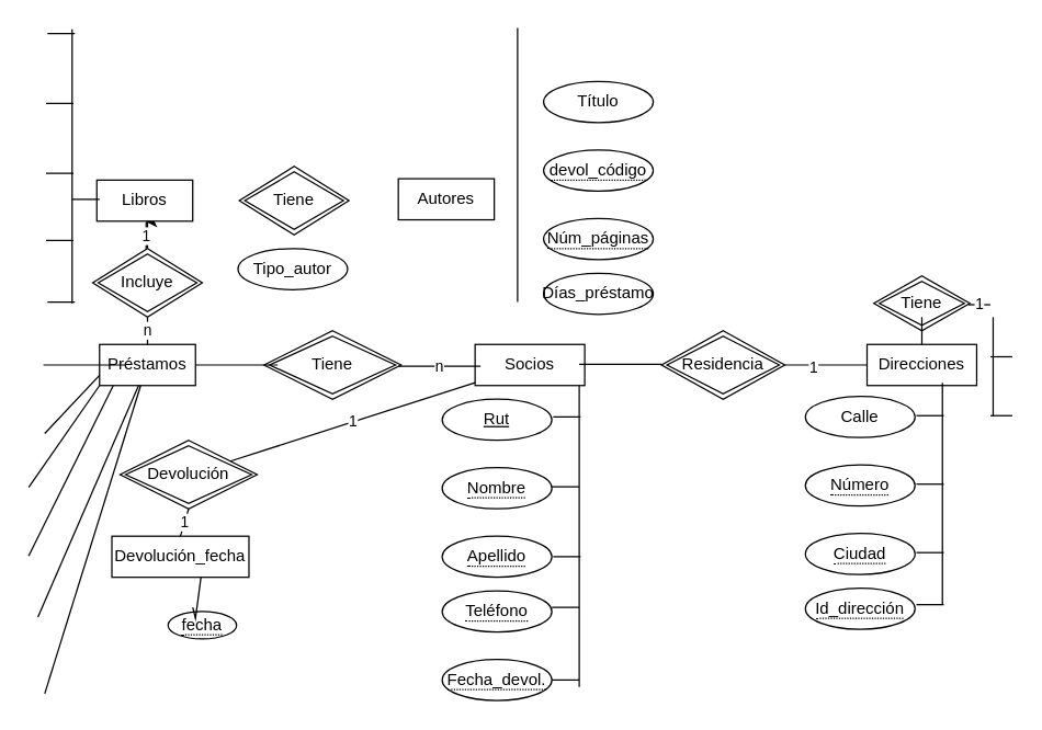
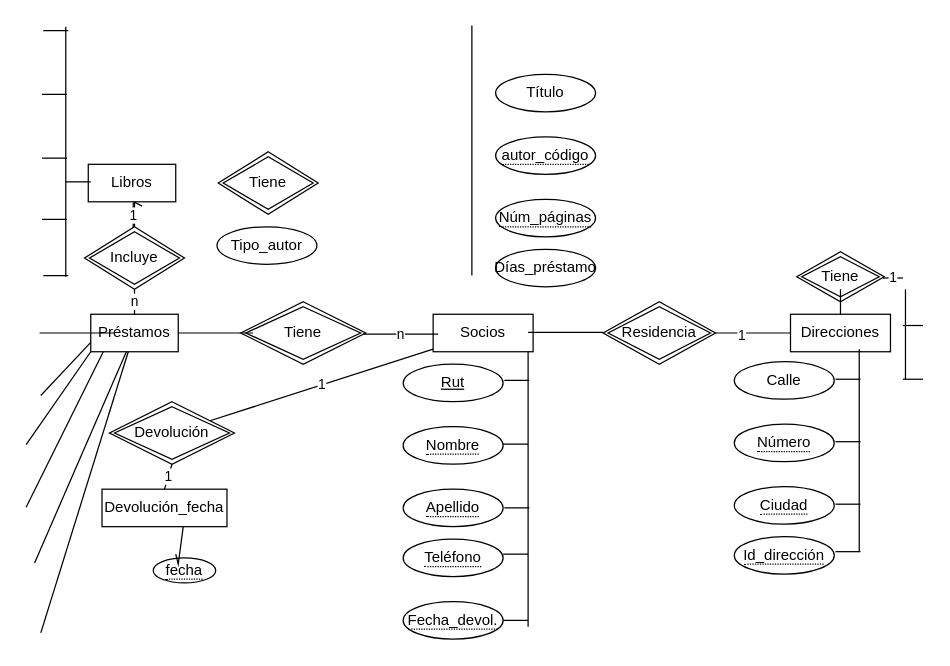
- <mxCell id="67" value="&lt;span style=&quot;border-bottom: 1px dotted&quot;&gt;devol_código&lt;/span&gt;" style="ellipse;whiteSpace=wrap;html=1;align=center;" vertex="1" parent="1"><mxGeometry x="396" y="109" width="80" height="30" as="geometry" /></mxCell>
+ <mxCell id="67" value="&lt;span style=&quot;border-bottom: 1px dotted&quot;&gt;autor_código&lt;/span&gt;" style="ellipse;whiteSpace=wrap;html=1;align=center;" vertex="1" parent="1"><mxGeometry x="396" y="109" width="80" height="30" as="geometry" /></mxCell>
- <mxCell id="63" value="Autores" style="whiteSpace=wrap;html=1;align=center;" vertex="1" parent="1"><mxGeometry x="290" y="130" width="70" height="30" as="geometry" /></mxCell>
- <mxCell id="50" value="" style="edgeStyle=orthogonalEdgeStyle;rounded=0;orthogonalLoop=1;jettySize=auto;html=1;" edge="1" parent="1" source="51" target="52"><mxGeometry relative="1" as="geometry" /></mxCell>
+ <mxCell id="50" value="" style="edgeStyle=orthogonalEdgeStyle;rounded=0;orthogonalLoop=1;jettySize=auto;html=1;endArrow=open;" edge="1" parent="1" source="51" target="52"><mxGeometry relative="1" as="geometry" /></mxCell>
